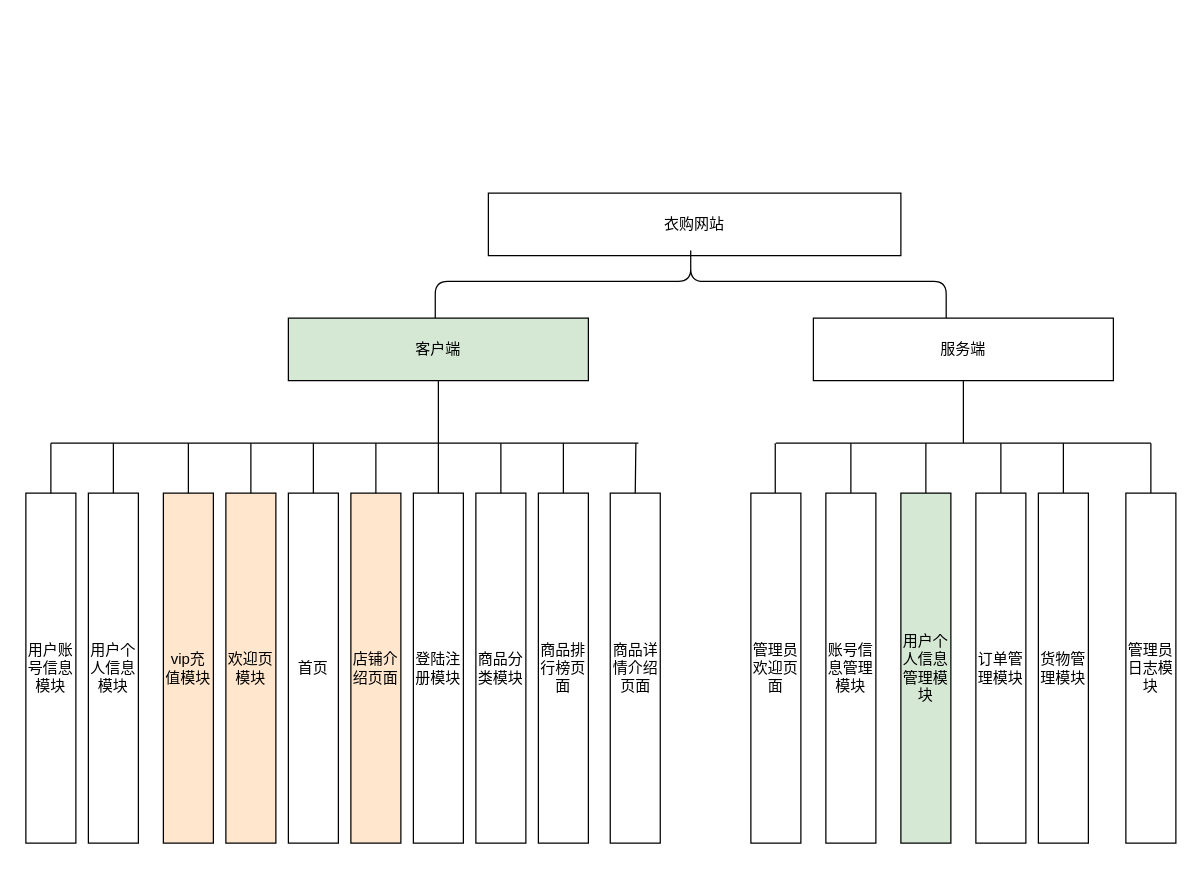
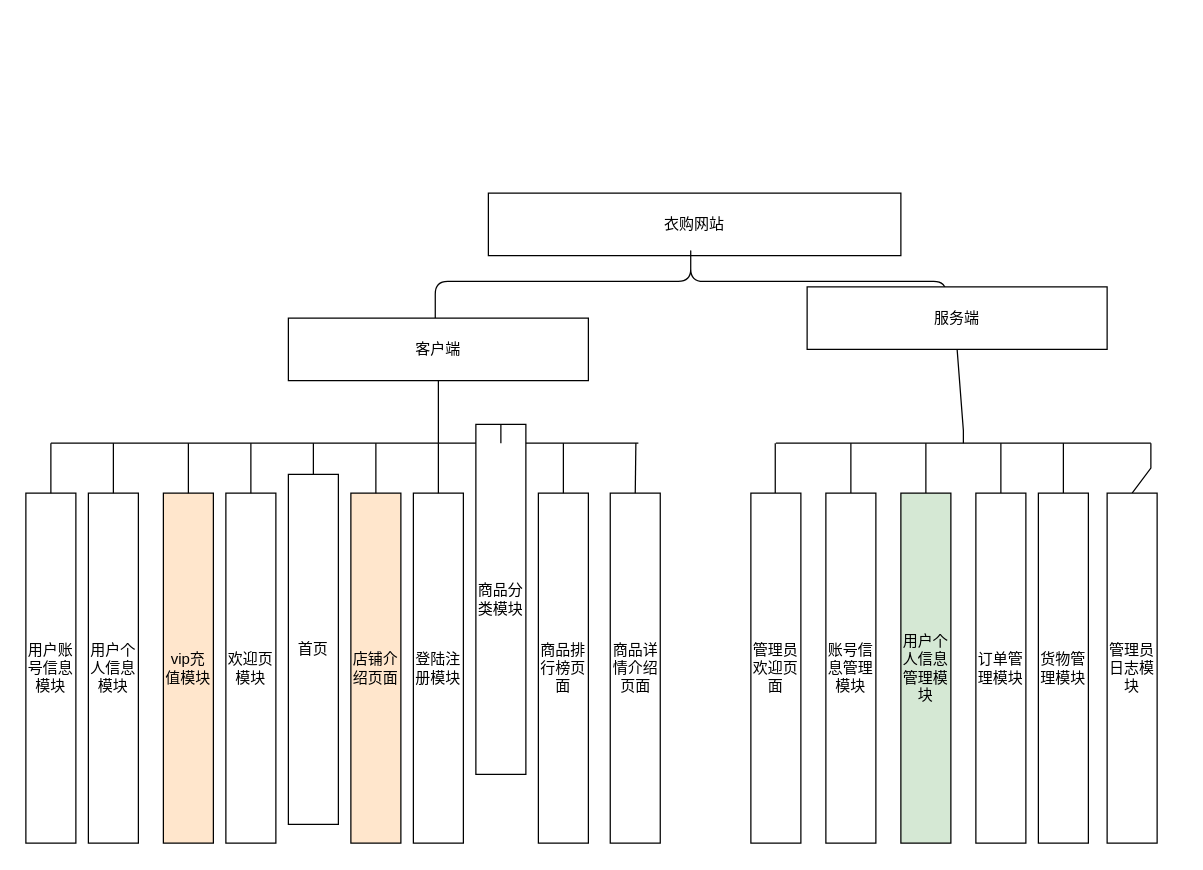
- <mxCell id="4" value="客户端" style="rounded=0;whiteSpace=wrap;html=1;fillColor=#d5e8d4;" vertex="1" parent="1"><mxGeometry x="230" y="254" width="240" height="50" as="geometry" /></mxCell>
+ <mxCell id="4" value="客户端" style="rounded=0;whiteSpace=wrap;html=1;" vertex="1" parent="1"><mxGeometry x="230" y="254" width="240" height="50" as="geometry" /></mxCell>
- <mxCell id="5" value="服务端" style="rounded=0;whiteSpace=wrap;html=1;" vertex="1" parent="1"><mxGeometry x="650" y="254" width="240" height="50" as="geometry" /></mxCell>
+ <mxCell id="5" value="服务端" style="rounded=0;whiteSpace=wrap;html=1;" vertex="1" parent="1"><mxGeometry x="645" y="229" width="240" height="50" as="geometry" /></mxCell>
- <mxCell id="23" value="欢迎页模块" style="rounded=0;whiteSpace=wrap;html=1;fillColor=#ffe6cc;" vertex="1" parent="1"><mxGeometry x="180" y="394" width="40" height="280" as="geometry" /></mxCell>
+ <mxCell id="23" value="欢迎页模块" style="rounded=0;whiteSpace=wrap;html=1;" vertex="1" parent="1"><mxGeometry x="180" y="394" width="40" height="280" as="geometry" /></mxCell>
- <mxCell id="25" value="首页" style="rounded=0;whiteSpace=wrap;html=1;" vertex="1" parent="1"><mxGeometry x="230" y="394" width="40" height="280" as="geometry" /></mxCell>
+ <mxCell id="25" value="首页" style="rounded=0;whiteSpace=wrap;html=1;" vertex="1" parent="1"><mxGeometry x="230" y="379" width="40" height="280" as="geometry" /></mxCell>
- <mxCell id="31" value="商品分类模块" style="rounded=0;whiteSpace=wrap;html=1;" vertex="1" parent="1"><mxGeometry x="380" y="394" width="40" height="280" as="geometry" /></mxCell>
+ <mxCell id="31" value="商品分类模块" style="rounded=0;whiteSpace=wrap;html=1;" vertex="1" parent="1"><mxGeometry x="380" y="339" width="40" height="280" as="geometry" /></mxCell>
- <mxCell id="22" value="管理员日志模块" style="rounded=0;whiteSpace=wrap;html=1;" vertex="1" parent="1"><mxGeometry x="900" y="394" width="40" height="280" as="geometry" /></mxCell>
+ <mxCell id="22" value="管理员日志模块" style="rounded=0;whiteSpace=wrap;html=1;" vertex="1" parent="1"><mxGeometry x="885" y="394" width="40" height="280" as="geometry" /></mxCell>
